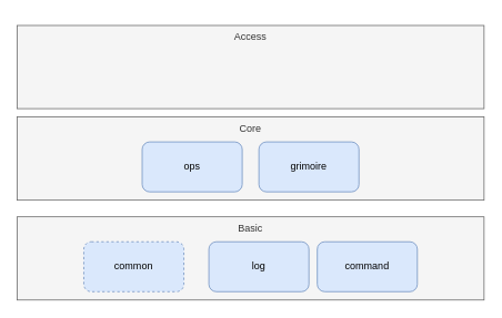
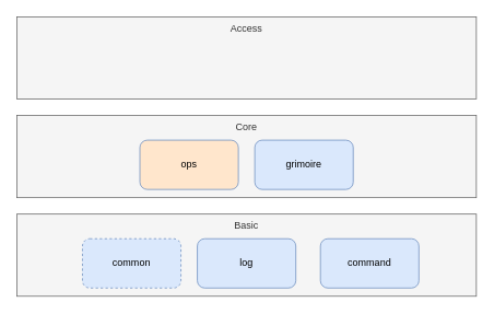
- <mxCell id="2" value="Access" style="rounded=0;whiteSpace=wrap;html=1;fillColor=#f5f5f5;strokeColor=#666666;fontColor=#333333;verticalAlign=top;" vertex="1" parent="1"><mxGeometry x="20" y="30" width="560" height="100" as="geometry" /></mxCell>
+ <mxCell id="2" value="Access" style="rounded=0;whiteSpace=wrap;html=1;fillColor=#f5f5f5;strokeColor=#666666;fontColor=#333333;verticalAlign=top;" vertex="1" parent="1"><mxGeometry x="20" y="20" width="560" height="100" as="geometry" /></mxCell>
- <mxCell id="5" value="ops" style="rounded=1;whiteSpace=wrap;html=1;verticalAlign=middle;fillColor=#dae8fc;strokeColor=#6c8ebf;fontColor=#000000;" vertex="1" parent="1"><mxGeometry x="170" y="170" width="120" height="60" as="geometry" /></mxCell>
+ <mxCell id="5" value="ops" style="rounded=1;whiteSpace=wrap;html=1;verticalAlign=middle;fillColor=#ffe6cc;strokeColor=#6c8ebf;fontColor=#000000;" vertex="1" parent="1"><mxGeometry x="170" y="170" width="120" height="60" as="geometry" /></mxCell>
- <mxCell id="8" value="log" style="rounded=1;whiteSpace=wrap;html=1;verticalAlign=middle;fillColor=#dae8fc;strokeColor=#6c8ebf;fontColor=#000000;" vertex="1" parent="1"><mxGeometry x="250" y="290" width="120" height="60" as="geometry" /></mxCell>
+ <mxCell id="8" value="log" style="rounded=1;whiteSpace=wrap;html=1;verticalAlign=middle;fillColor=#dae8fc;strokeColor=#6c8ebf;fontColor=#000000;" vertex="1" parent="1"><mxGeometry x="240" y="290" width="120" height="60" as="geometry" /></mxCell>
- <mxCell id="9" value="command" style="rounded=1;whiteSpace=wrap;html=1;verticalAlign=middle;fillColor=#dae8fc;strokeColor=#6c8ebf;fontColor=#000000;" vertex="1" parent="1"><mxGeometry x="380" y="290" width="120" height="60" as="geometry" /></mxCell>
+ <mxCell id="9" value="command" style="rounded=1;whiteSpace=wrap;html=1;verticalAlign=middle;fillColor=#dae8fc;strokeColor=#6c8ebf;fontColor=#000000;" vertex="1" parent="1"><mxGeometry x="390" y="290" width="120" height="60" as="geometry" /></mxCell>
